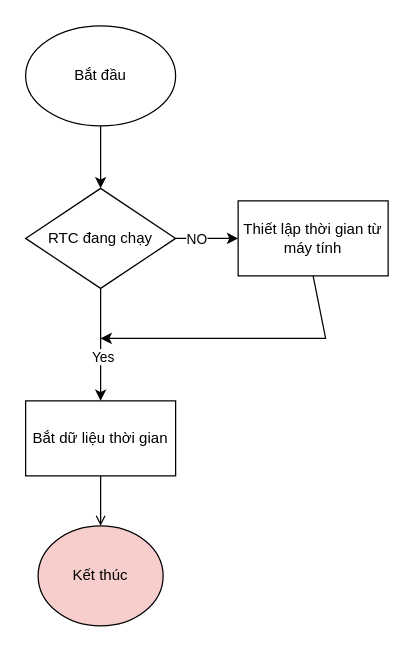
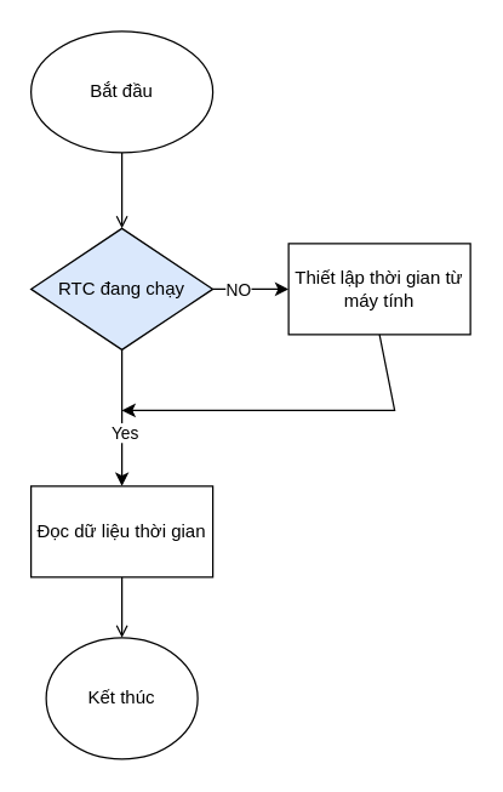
- <mxCell id="2" value="" style="edgeStyle=orthogonalEdgeStyle;rounded=0;orthogonalLoop=1;jettySize=auto;html=1;exitX=0.5;exitY=1;exitDx=0;exitDy=0;" parent="1" source="12" target="7" edge="1"><mxGeometry relative="1" as="geometry"><mxPoint x="80" y="110" as="sourcePoint" /></mxGeometry></mxCell>
+ <mxCell id="2" value="" style="edgeStyle=orthogonalEdgeStyle;rounded=0;orthogonalLoop=1;jettySize=auto;html=1;exitX=0.5;exitY=1;exitDx=0;exitDy=0;endArrow=open;" parent="1" source="12" target="7" edge="1"><mxGeometry relative="1" as="geometry"><mxPoint x="80" y="110" as="sourcePoint" /></mxGeometry></mxCell>
- <mxCell id="7" value="RTC đang chạy" style="rhombus;whiteSpace=wrap;html=1;rounded=0;" parent="1" vertex="1"><mxGeometry x="20" y="150" width="120" height="80" as="geometry" /></mxCell>
+ <mxCell id="7" value="RTC đang chạy" style="rhombus;whiteSpace=wrap;html=1;rounded=0;fillColor=#dae8fc;" parent="1" vertex="1"><mxGeometry x="20" y="150" width="120" height="80" as="geometry" /></mxCell>
- <mxCell id="9" value="Bắt dữ liệu thời gian" style="whiteSpace=wrap;html=1;rounded=0;" parent="1" vertex="1"><mxGeometry x="20" y="320" width="120" height="60" as="geometry" /></mxCell>
+ <mxCell id="9" value="Đọc dữ liệu thời gian" style="whiteSpace=wrap;html=1;rounded=0;" parent="1" vertex="1"><mxGeometry x="20" y="320" width="120" height="60" as="geometry" /></mxCell>
- <mxCell id="13" value="Kết thúc" style="ellipse;whiteSpace=wrap;html=1;rounded=0;fillColor=#f8cecc;" parent="1" vertex="1"><mxGeometry x="30" y="420" width="100" height="80" as="geometry" /></mxCell>
+ <mxCell id="13" value="Kết thúc" style="ellipse;whiteSpace=wrap;html=1;rounded=0;" parent="1" vertex="1"><mxGeometry x="30" y="420" width="100" height="80" as="geometry" /></mxCell>
